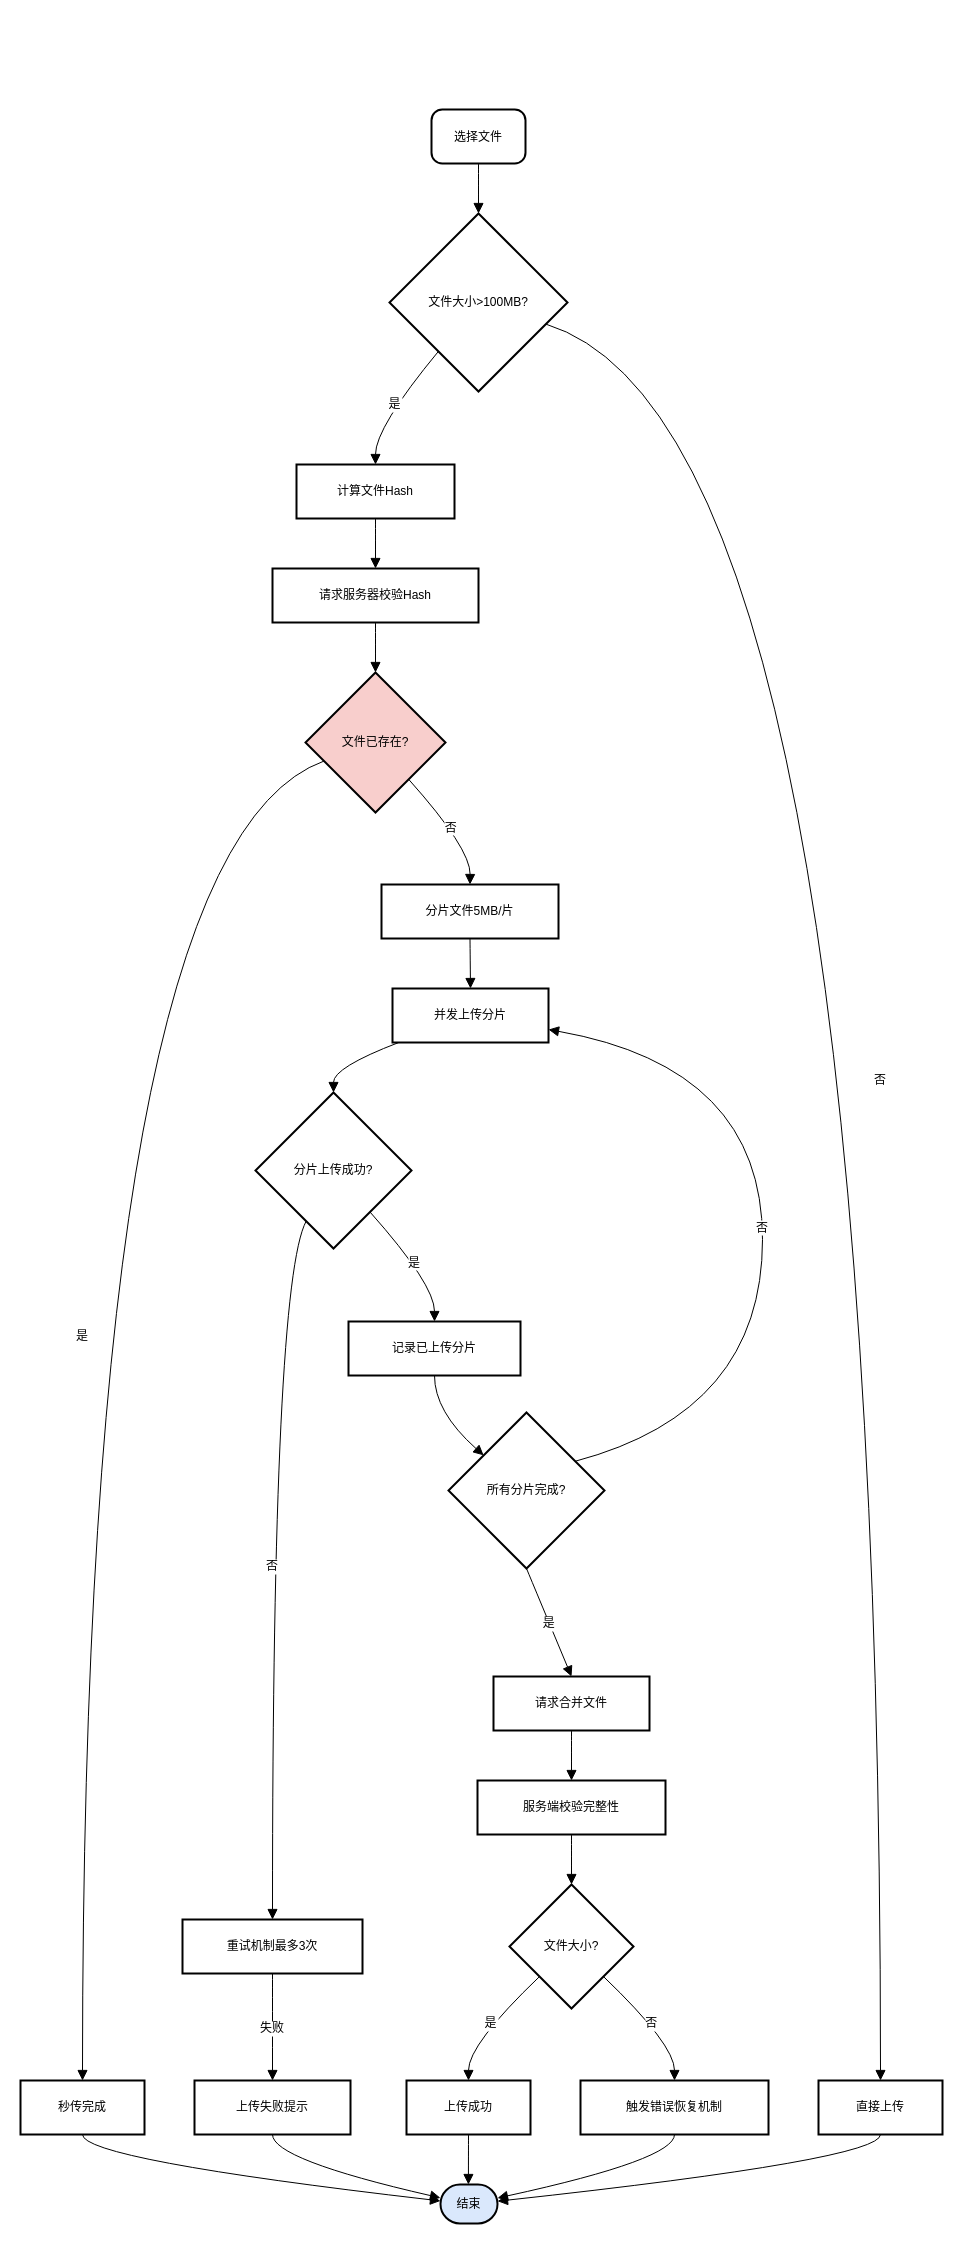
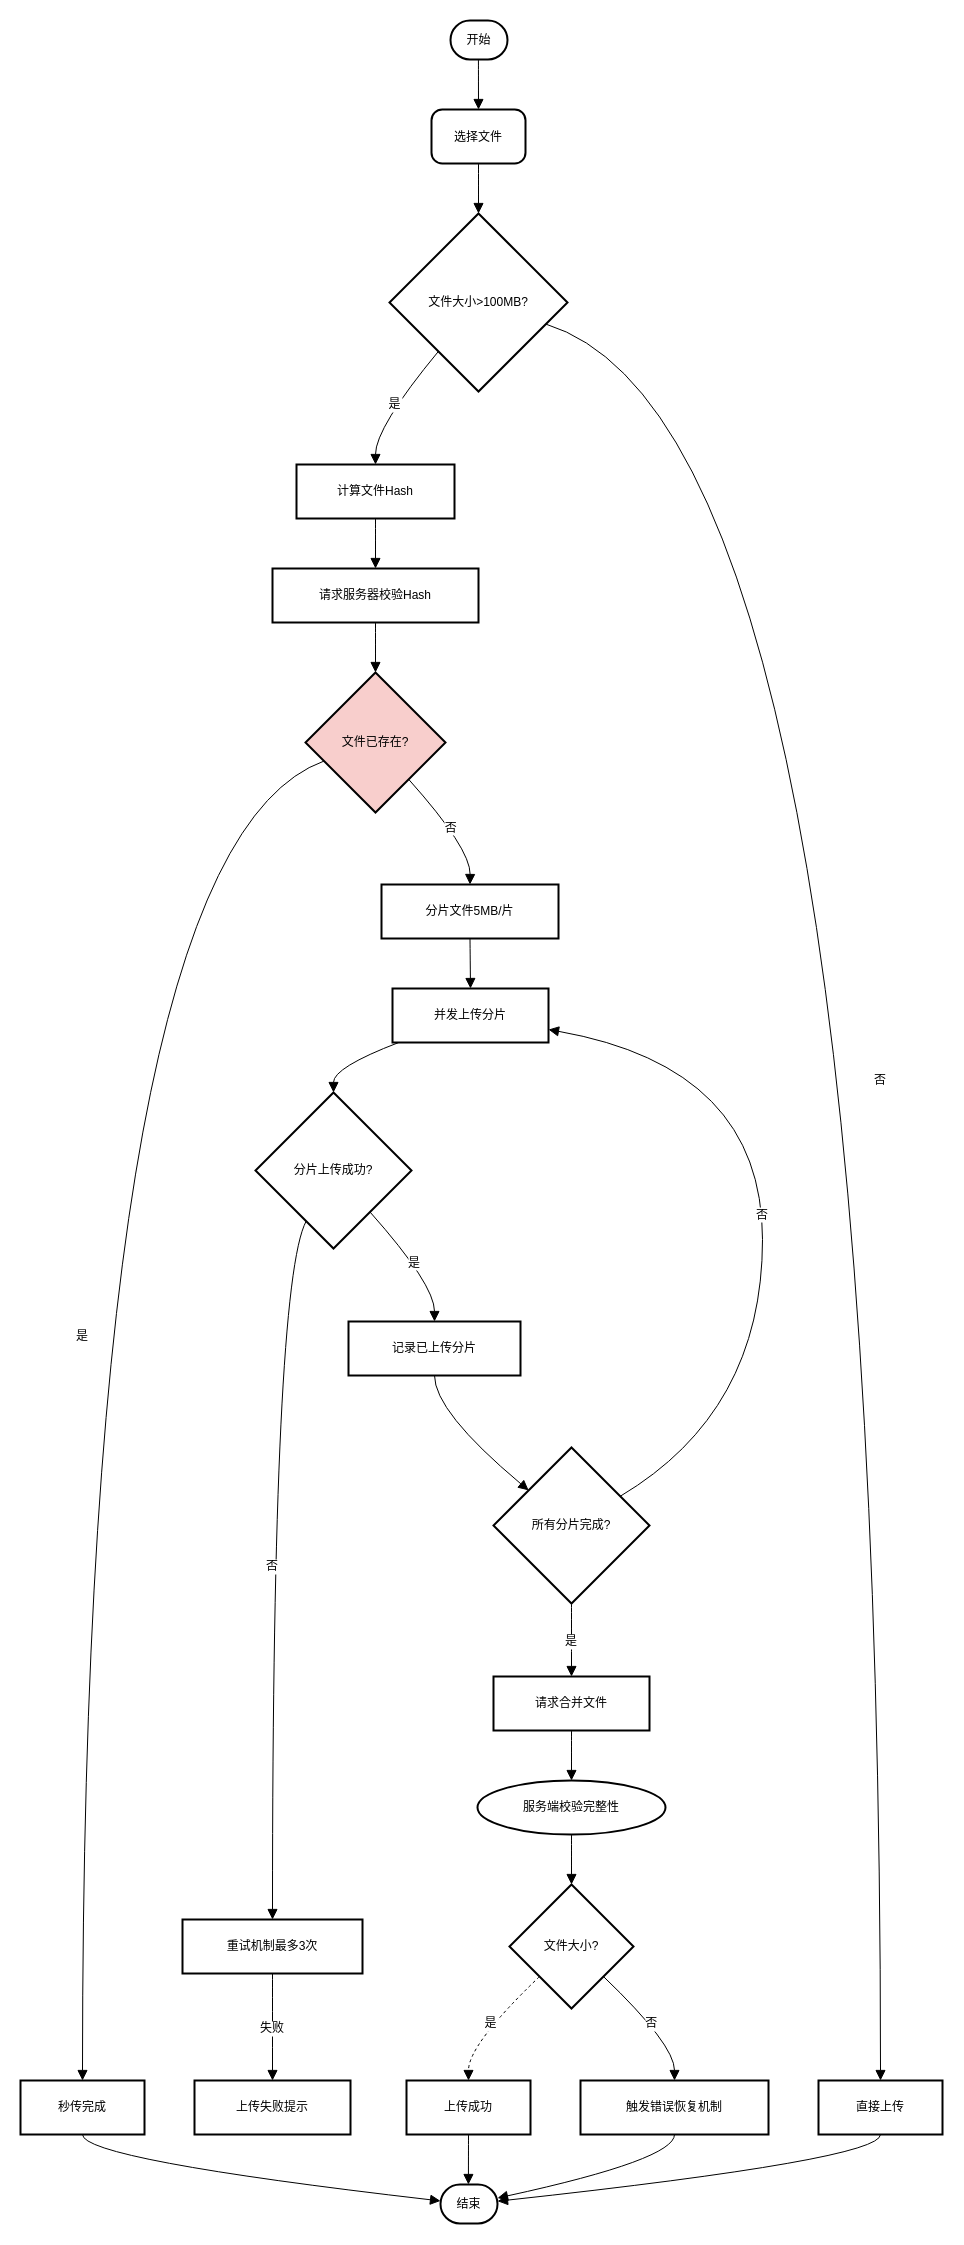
+ <mxCell id="2" value="开始" style="rounded=1;whiteSpace=wrap;arcSize=50;strokeWidth=2;" vertex="1" parent="1"><mxGeometry x="450" y="20" width="57" height="39" as="geometry" /></mxCell>
+ <mxCell id="23" value="" style="curved=1;startArrow=none;endArrow=block;exitX=0.49;exitY=1;entryX=0.5;entryY=0;rounded=0;fontSize=12;startSize=8;endSize=8;" edge="1" parent="1" source="2" target="3"><mxGeometry relative="1" as="geometry"><Array as="points" /></mxGeometry></mxCell>
- <mxCell id="16" value="所有分片完成?" style="rhombus;strokeWidth=2;whiteSpace=wrap;" vertex="1" parent="1"><mxGeometry x="448" y="1412" width="156" height="156" as="geometry" /></mxCell>
+ <mxCell id="16" value="所有分片完成?" style="rhombus;strokeWidth=2;whiteSpace=wrap;" vertex="1" parent="1"><mxGeometry x="493" y="1447" width="156" height="156" as="geometry" /></mxCell>
- <mxCell id="18" value="服务端校验完整性" style="whiteSpace=wrap;strokeWidth=2;" vertex="1" parent="1"><mxGeometry x="477" y="1780" width="188" height="54" as="geometry" /></mxCell>
+ <mxCell id="18" value="服务端校验完整性" style="ellipse;whiteSpace=wrap;strokeWidth=2;" vertex="1" parent="1"><mxGeometry x="477" y="1780" width="188" height="54" as="geometry" /></mxCell>
- <mxCell id="41" value="是" style="curved=1;startArrow=none;endArrow=block;exitX=0;exitY=0.97;entryX=0.5;entryY=0.01;rounded=0;fontSize=12;startSize=8;endSize=8;" edge="1" parent="1" source="19" target="20"><mxGeometry relative="1" as="geometry"><Array as="points"><mxPoint x="468" y="2044" /></Array></mxGeometry></mxCell>
+ <mxCell id="41" value="是" style="curved=1;startArrow=none;endArrow=block;exitX=0;exitY=0.97;entryX=0.5;entryY=0.01;rounded=0;fontSize=12;startSize=8;endSize=8;dashed=1;" edge="1" parent="1" source="19" target="20"><mxGeometry relative="1" as="geometry"><Array as="points"><mxPoint x="468" y="2044" /></Array></mxGeometry></mxCell>
- <mxCell id="47" value="" style="curved=1;startArrow=none;endArrow=block;exitX=0.5;exitY=1.01;entryX=-0.01;entryY=0.34;rounded=0;fontSize=12;startSize=8;endSize=8;" edge="1" parent="1" source="15" target="22"><mxGeometry relative="1" as="geometry"><Array as="points"><mxPoint x="272" y="2159" /></Array></mxGeometry></mxCell>
- <mxCell id="22" value="结束" style="rounded=1;whiteSpace=wrap;arcSize=50;strokeWidth=2;fillColor=#dae8fc;" vertex="1" parent="1"><mxGeometry x="440" y="2184" width="57" height="39" as="geometry" /></mxCell>
+ <mxCell id="22" value="结束" style="rounded=1;whiteSpace=wrap;arcSize=50;strokeWidth=2;" vertex="1" parent="1"><mxGeometry x="440" y="2184" width="57" height="39" as="geometry" /></mxCell>
